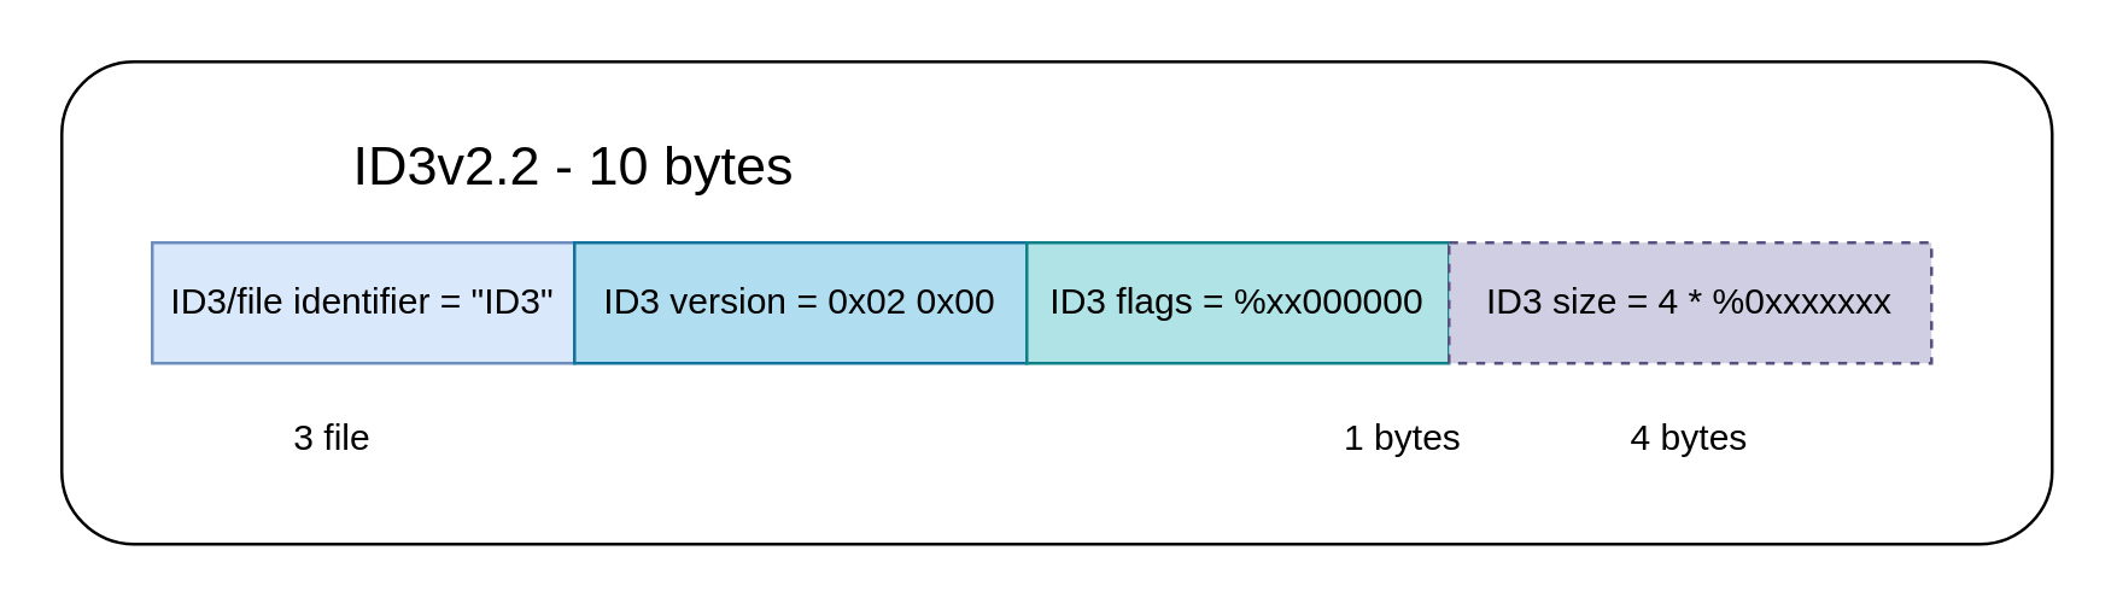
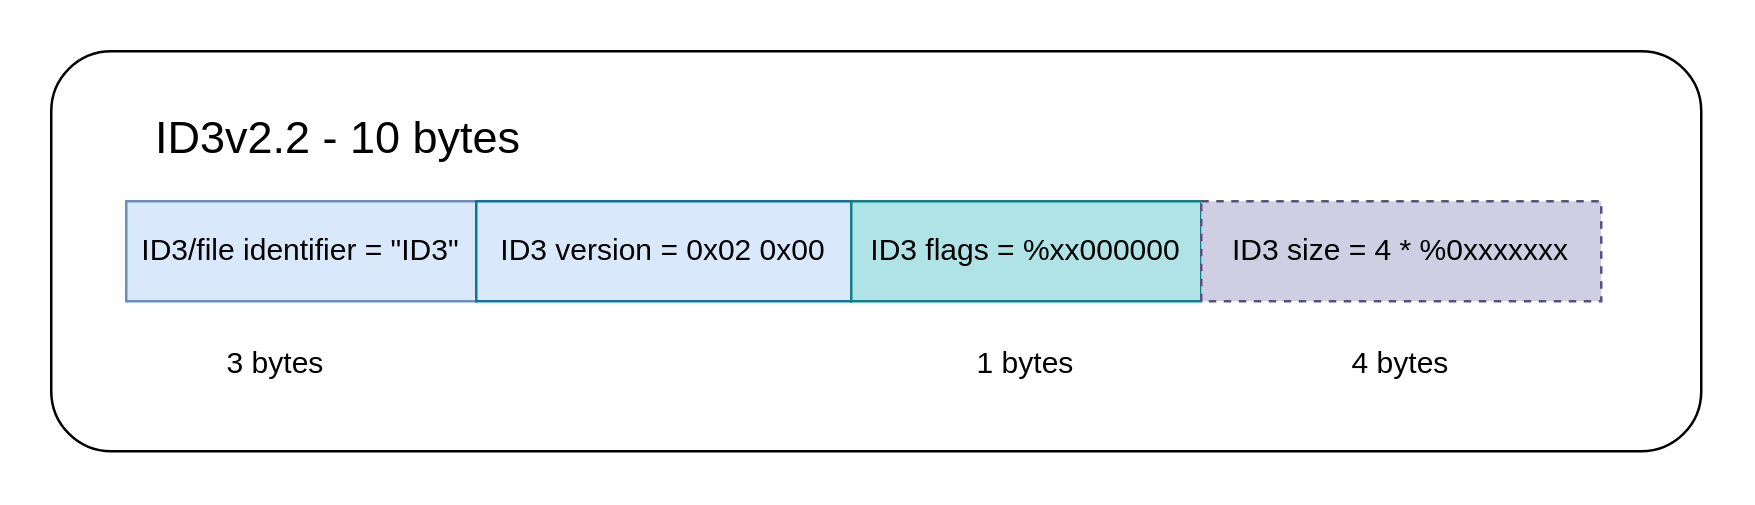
- <mxCell id="4" value="&lt;font style=&quot;font-size: 18px;&quot;&gt;ID3v2.2 - 10 bytes&lt;br&gt;&lt;/font&gt;" style="text;html=1;strokeColor=none;fillColor=none;align=center;verticalAlign=middle;whiteSpace=wrap;rounded=0;" vertex="1" parent="1"><mxGeometry x="105" y="40" width="170" height="30" as="geometry" /></mxCell>
+ <mxCell id="4" value="&lt;font style=&quot;font-size: 18px;&quot;&gt;ID3v2.2 - 10 bytes&lt;br&gt;&lt;/font&gt;" style="text;html=1;strokeColor=none;fillColor=none;align=center;verticalAlign=middle;whiteSpace=wrap;rounded=0;" vertex="1" parent="1"><mxGeometry x="50" y="40" width="170" height="30" as="geometry" /></mxCell>
- <mxCell id="5" value="ID3 version = 0x02 0x00" style="rounded=0;whiteSpace=wrap;html=1;fillColor=#b1ddf0;strokeColor=#10739e;" vertex="1" parent="1"><mxGeometry x="190" y="80" width="150" height="40" as="geometry" /></mxCell>
+ <mxCell id="5" value="ID3 version = 0x02 0x00" style="rounded=0;whiteSpace=wrap;html=1;fillColor=#dae8fc;strokeColor=#10739e;" vertex="1" parent="1"><mxGeometry x="190" y="80" width="150" height="40" as="geometry" /></mxCell>
- <mxCell id="8" value="3 file" style="text;html=1;strokeColor=none;fillColor=none;align=center;verticalAlign=middle;whiteSpace=wrap;rounded=0;" vertex="1" parent="1"><mxGeometry x="80" y="130" width="60" height="30" as="geometry" /></mxCell>
+ <mxCell id="8" value="3 bytes" style="text;html=1;strokeColor=none;fillColor=none;align=center;verticalAlign=middle;whiteSpace=wrap;rounded=0;" vertex="1" parent="1"><mxGeometry x="80" y="130" width="60" height="30" as="geometry" /></mxCell>
- <mxCell id="9" value="1 bytes" style="text;html=1;strokeColor=none;fillColor=none;align=center;verticalAlign=middle;whiteSpace=wrap;rounded=0;" vertex="1" parent="1"><mxGeometry x="435" y="130" width="60" height="30" as="geometry" /></mxCell>
+ <mxCell id="9" value="1 bytes" style="text;html=1;strokeColor=none;fillColor=none;align=center;verticalAlign=middle;whiteSpace=wrap;rounded=0;" vertex="1" parent="1"><mxGeometry x="380" y="130" width="60" height="30" as="geometry" /></mxCell>
